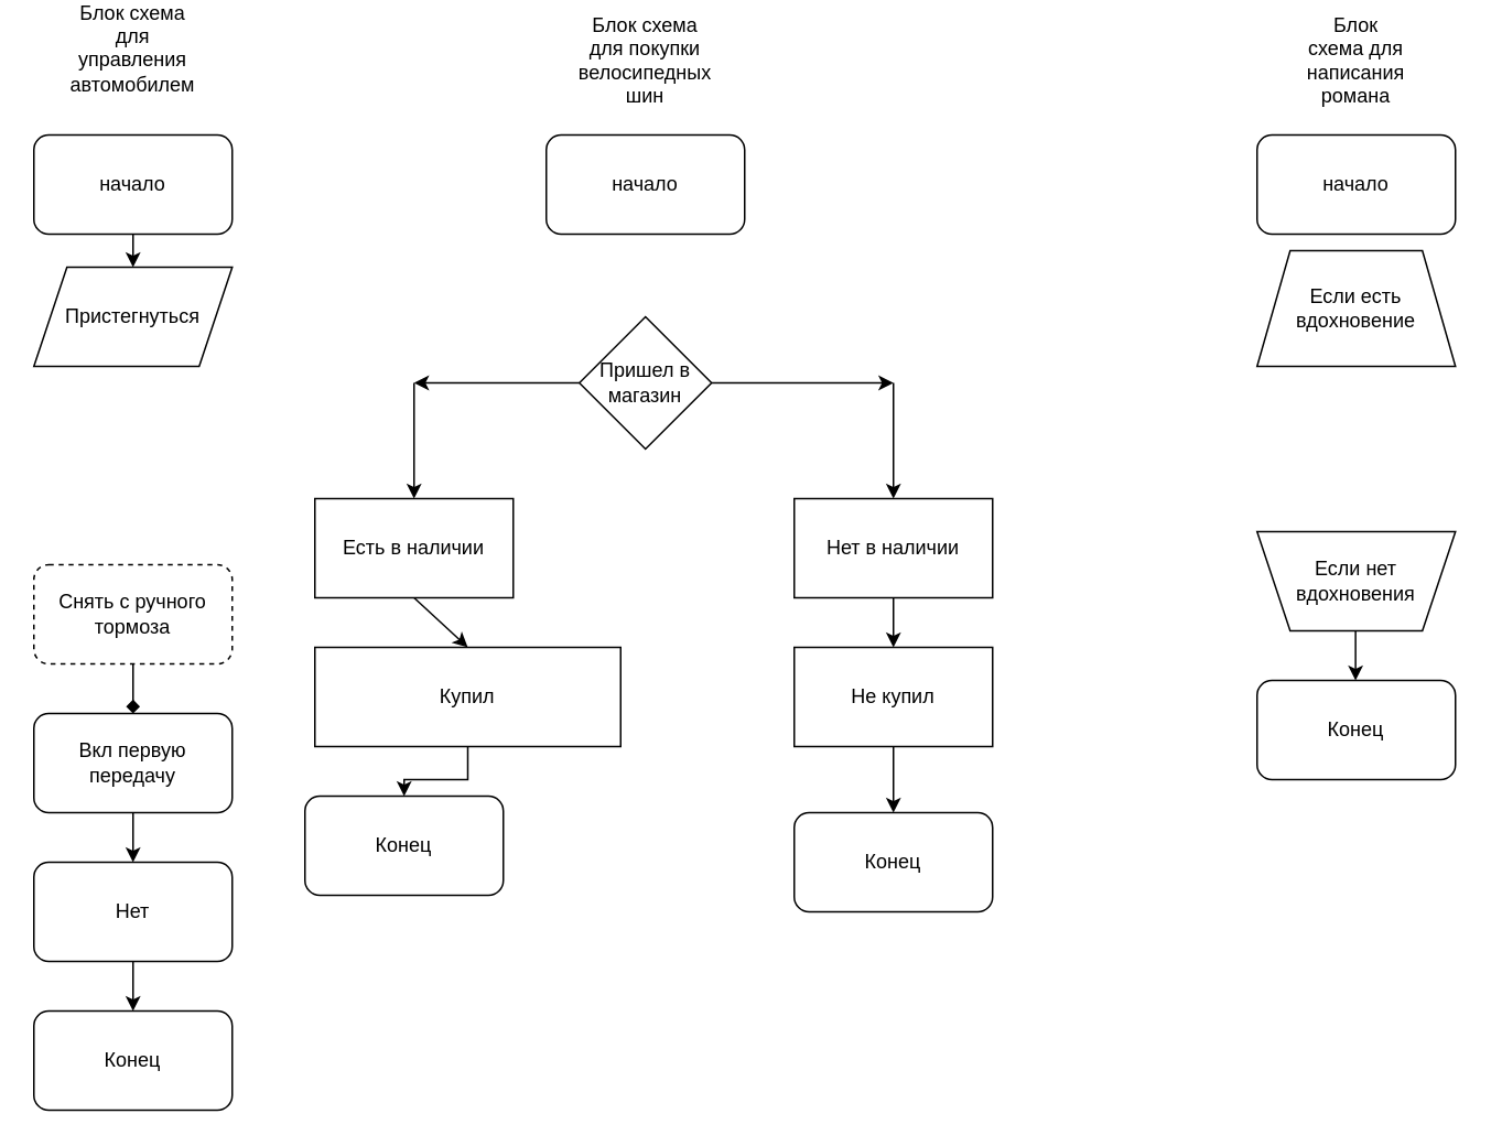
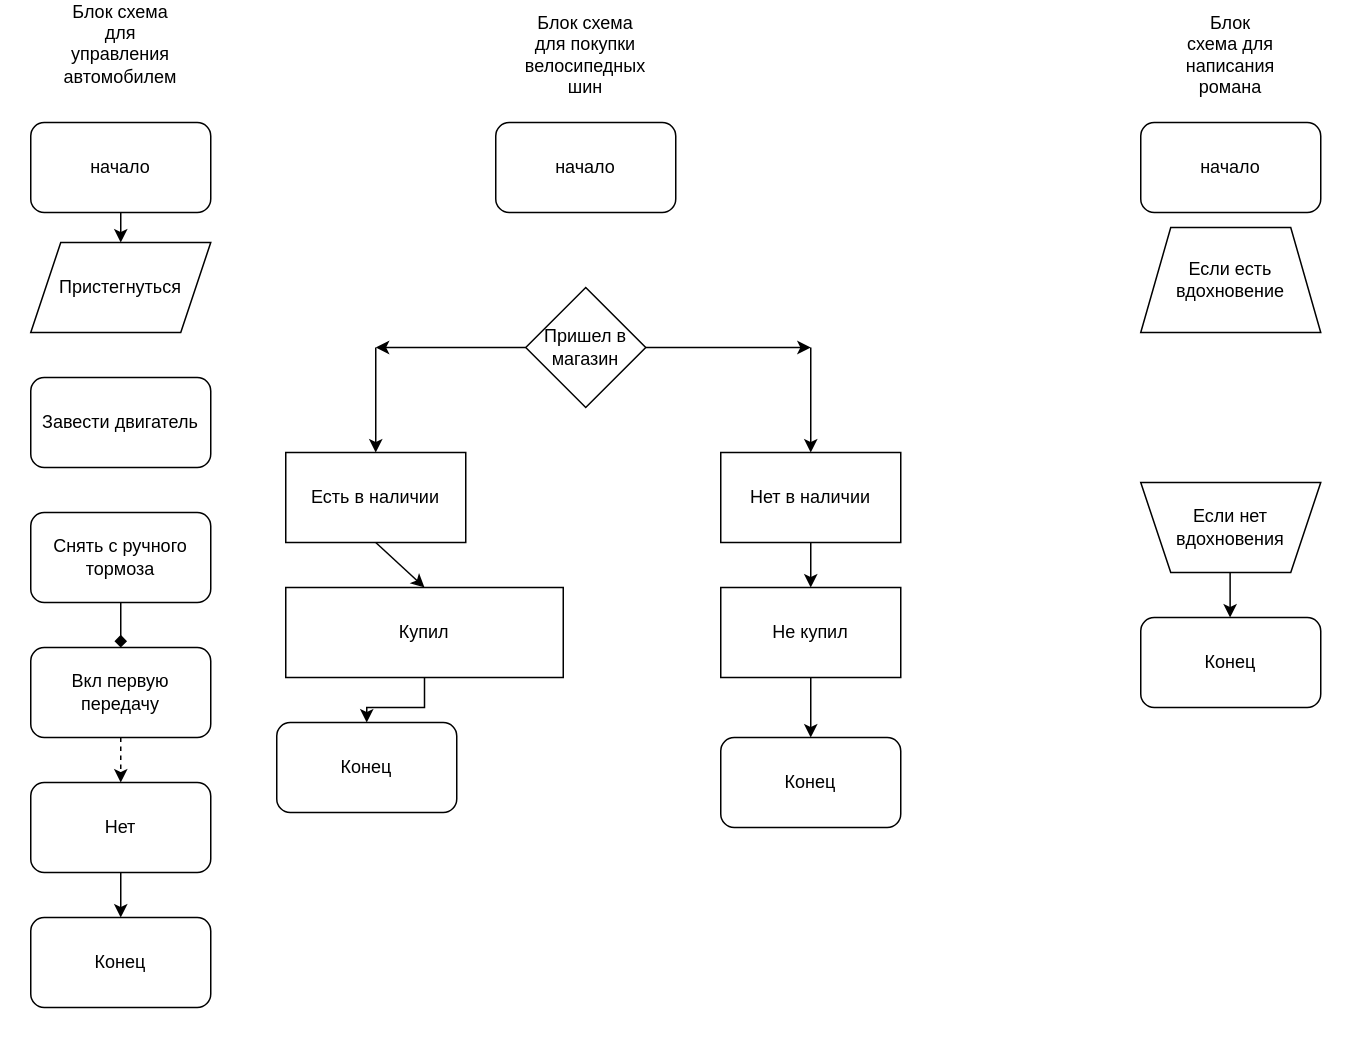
+ <mxCell id="4" value="Завести двигатель" style="rounded=1;whiteSpace=wrap;html=1;" vertex="1" parent="1"><mxGeometry x="20" y="250" width="120" height="60" as="geometry" /></mxCell>
- <mxCell id="5" value="Снять с ручного тормоза" style="rounded=1;whiteSpace=wrap;html=1;dashed=1;" vertex="1" parent="1"><mxGeometry x="20" y="340" width="120" height="60" as="geometry" /></mxCell>
+ <mxCell id="5" value="Снять с ручного тормоза" style="rounded=1;whiteSpace=wrap;html=1;" vertex="1" parent="1"><mxGeometry x="20" y="340" width="120" height="60" as="geometry" /></mxCell>
- <mxCell id="12" value="" style="endArrow=classic;html=1;rounded=0;exitX=0.5;exitY=1;exitDx=0;exitDy=0;entryX=0.5;entryY=0;entryDx=0;entryDy=0;" edge="1" parent="1" source="6" target="7"><mxGeometry width="50" height="50" relative="1" as="geometry"><mxPoint x="200" y="440" as="sourcePoint" /><mxPoint x="250" y="390" as="targetPoint" /></mxGeometry></mxCell>
+ <mxCell id="12" value="" style="endArrow=classic;html=1;rounded=0;exitX=0.5;exitY=1;exitDx=0;exitDy=0;entryX=0.5;entryY=0;entryDx=0;entryDy=0;dashed=1;" edge="1" parent="1" source="6" target="7"><mxGeometry width="50" height="50" relative="1" as="geometry"><mxPoint x="200" y="440" as="sourcePoint" /><mxPoint x="250" y="390" as="targetPoint" /></mxGeometry></mxCell>
